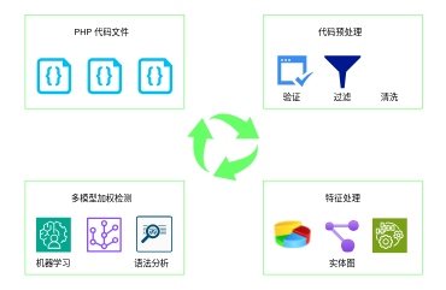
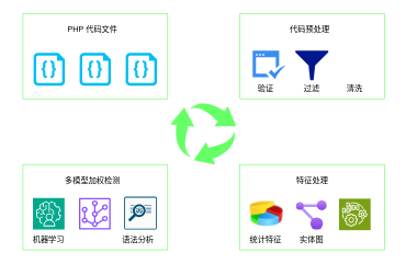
+ <mxCell id="17" value="统计特征" style="text;strokeColor=none;align=center;fillColor=none;html=1;verticalAlign=middle;whiteSpace=wrap;rounded=0;" vertex="1" parent="1"><mxGeometry x="372.75" y="350" width="60" height="30" as="geometry" /></mxCell>
